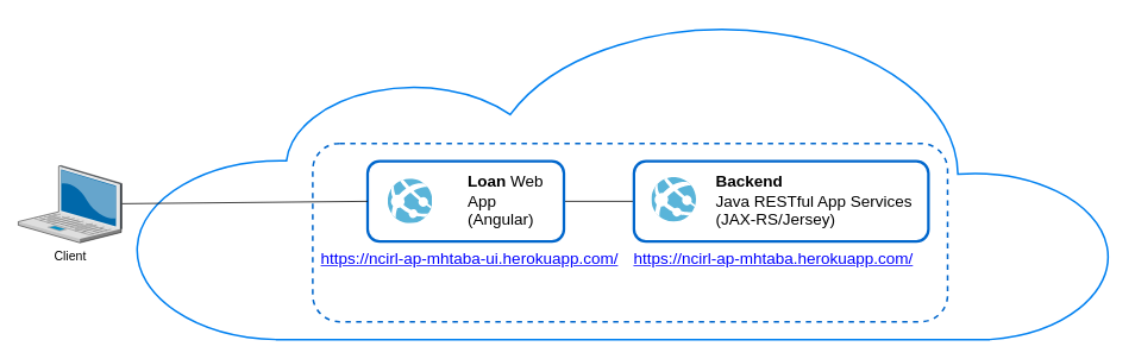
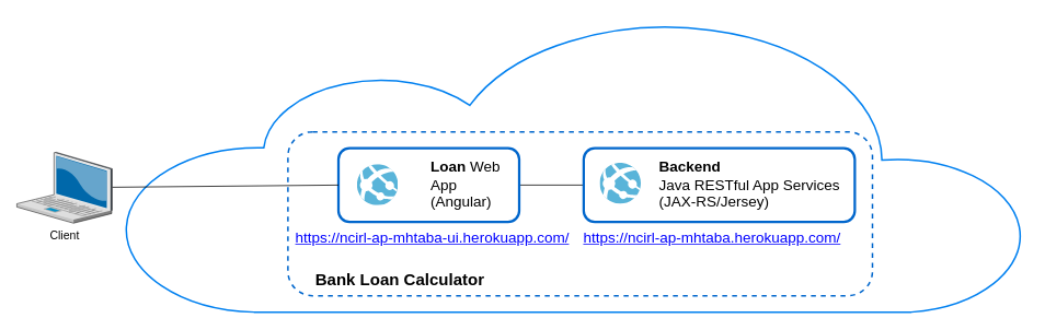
+ <mxCell id="13" value="&lt;font style=&quot;font-size: 20px&quot;&gt;&lt;b&gt;Bank Loan Calculator&lt;/b&gt;&lt;/font&gt;" style="text;html=1;strokeColor=none;fillColor=none;align=center;verticalAlign=middle;whiteSpace=wrap;rounded=0;strokeWidth=5;" parent="1" vertex="1"><mxGeometry x="361.5" y="330" width="248.5" height="20" as="geometry" /></mxCell>
